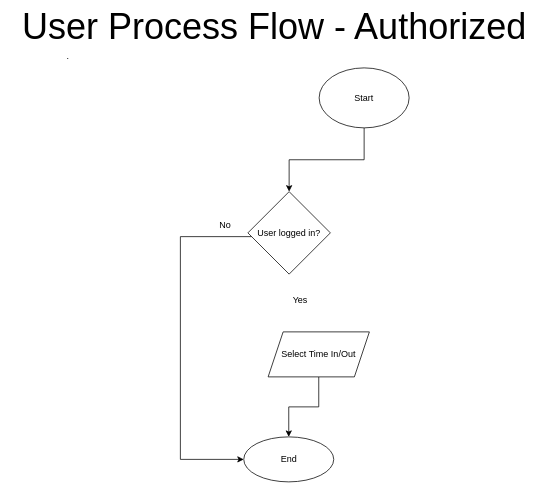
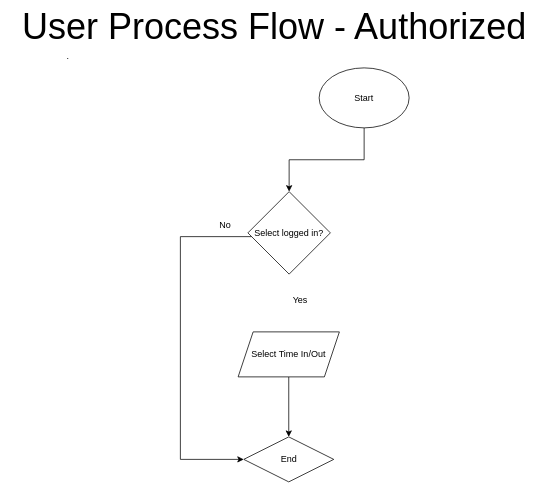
- <mxCell id="7" value="User logged in?" style="rhombus;whiteSpace=wrap;html=1;" vertex="1" parent="1"><mxGeometry x="330" y="255" width="110" height="110" as="geometry" /></mxCell>
+ <mxCell id="7" value="Select logged in?" style="rhombus;whiteSpace=wrap;html=1;" vertex="1" parent="1"><mxGeometry x="330" y="255" width="110" height="110" as="geometry" /></mxCell>
- <mxCell id="11" value="Select Time In/Out" style="shape=parallelogram;perimeter=parallelogramPerimeter;whiteSpace=wrap;html=1;fixedSize=1;" vertex="1" parent="1"><mxGeometry x="357" y="442" width="135" height="60" as="geometry" /></mxCell>
+ <mxCell id="11" value="Select Time In/Out" style="shape=parallelogram;perimeter=parallelogramPerimeter;whiteSpace=wrap;html=1;fixedSize=1;" vertex="1" parent="1"><mxGeometry x="317" y="442" width="135" height="60" as="geometry" /></mxCell>
- <mxCell id="12" value="End" style="ellipse;whiteSpace=wrap;html=1;" vertex="1" parent="1"><mxGeometry x="324.5" y="582" width="120" height="60" as="geometry" /></mxCell>
+ <mxCell id="12" value="End" style="rhombus;whiteSpace=wrap;html=1;" vertex="1" parent="1"><mxGeometry x="324.5" y="582" width="120" height="60" as="geometry" /></mxCell>
